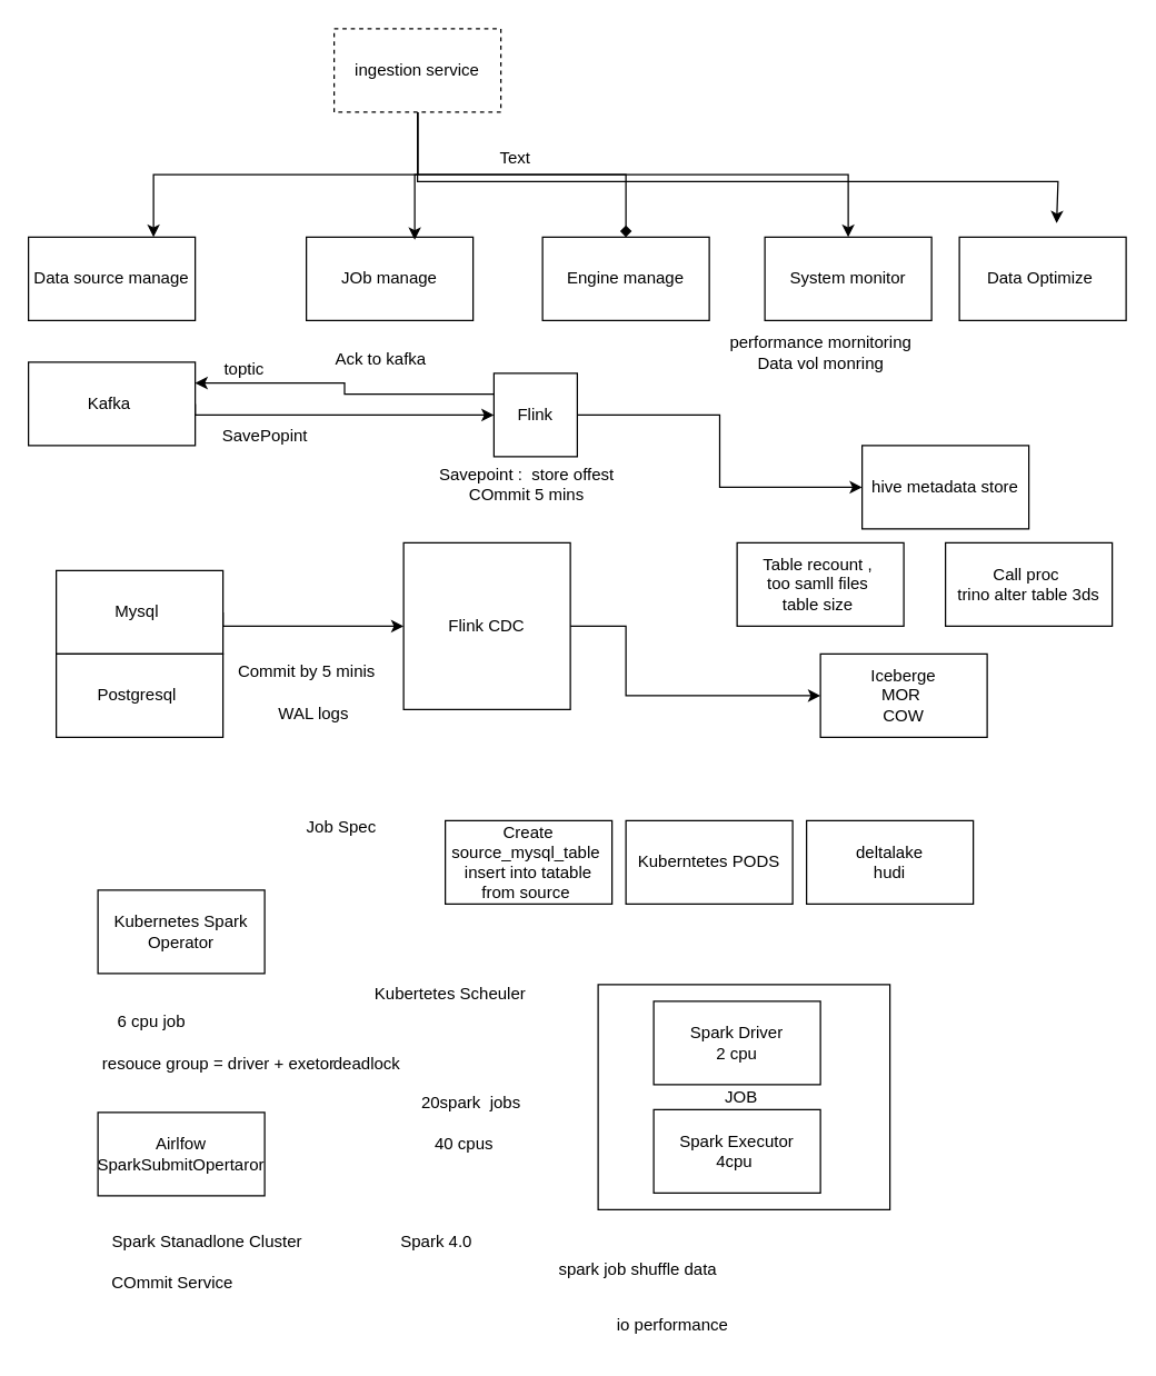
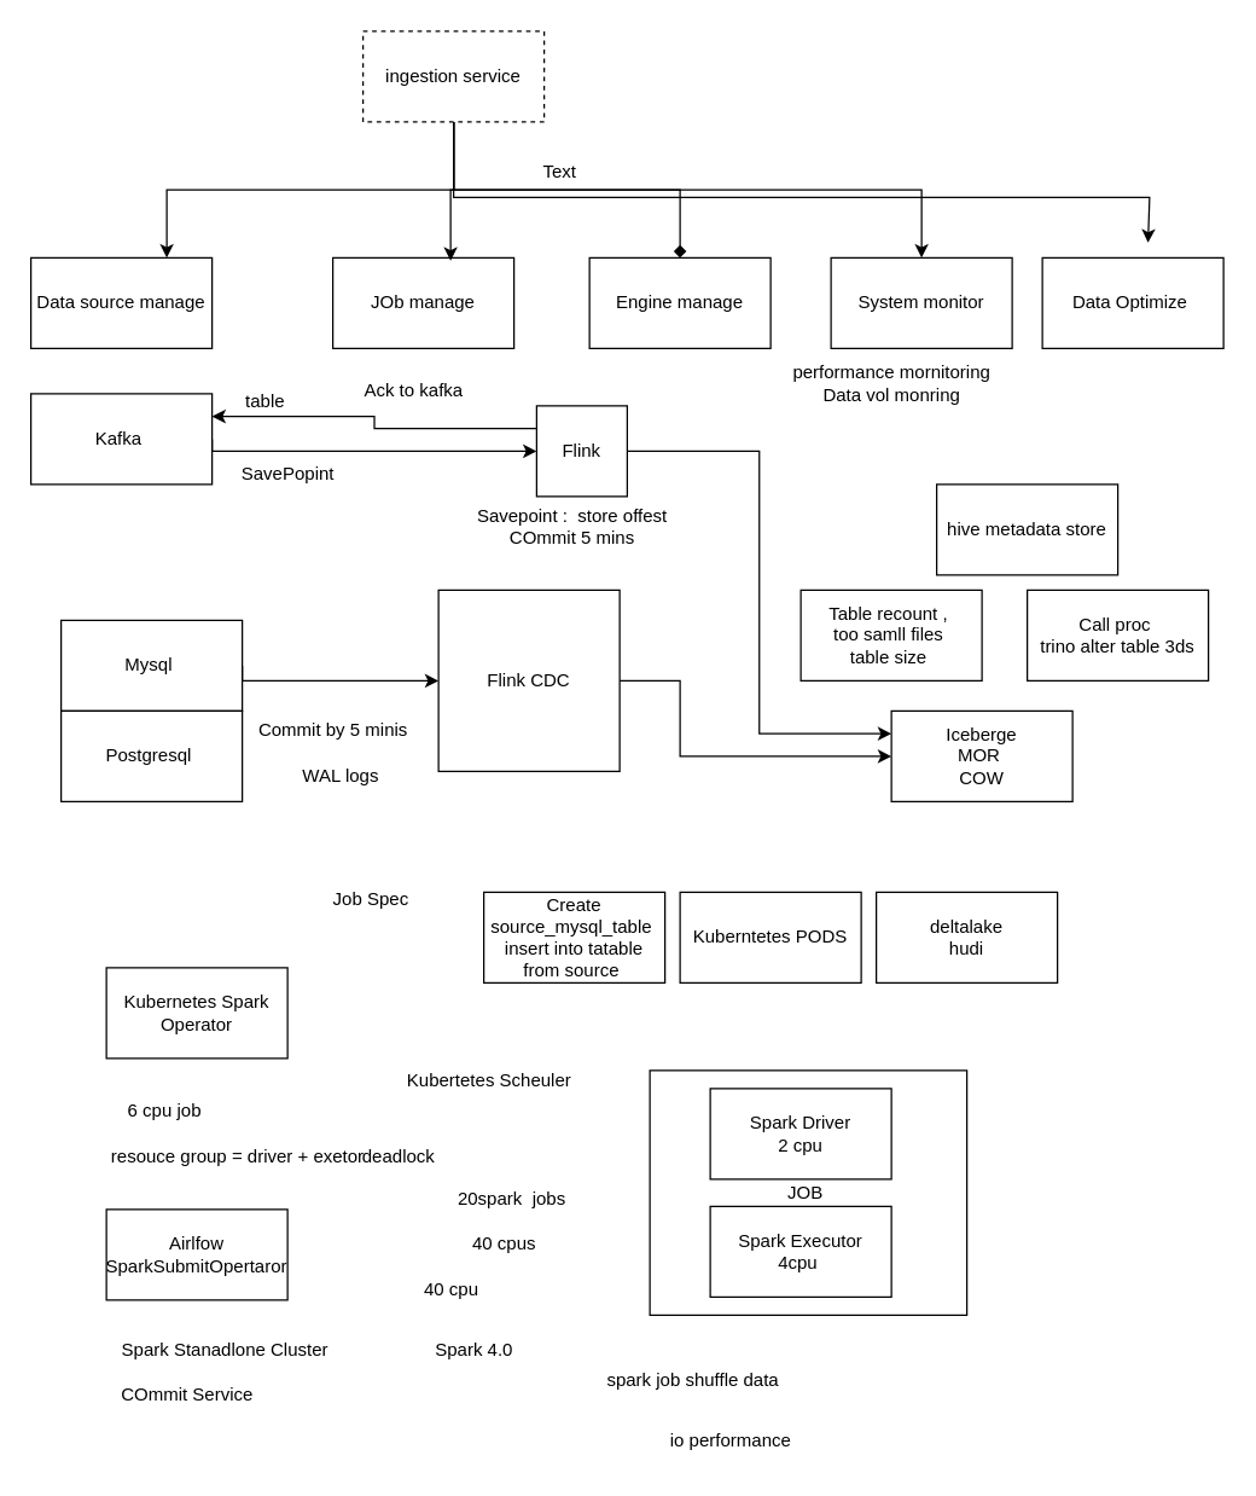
- <mxCell id="35" value="toptic" style="text;html=1;align=center;verticalAlign=middle;resizable=0;points=[];autosize=1;strokeColor=none;fillColor=none;" vertex="1" parent="1"><mxGeometry x="150" y="250" width="50" height="30" as="geometry" /></mxCell>
+ <mxCell id="35" value="table" style="text;html=1;align=center;verticalAlign=middle;resizable=0;points=[];autosize=1;strokeColor=none;fillColor=none;" vertex="1" parent="1"><mxGeometry x="150" y="250" width="50" height="30" as="geometry" /></mxCell>
- <mxCell id="13" style="edgeStyle=orthogonalEdgeStyle;rounded=0;orthogonalLoop=1;jettySize=auto;html=1;exitX=1;exitY=0.5;exitDx=0;exitDy=0;" edge="1" parent="1" source="15" target="29"><mxGeometry relative="1" as="geometry" /></mxCell>
+ <mxCell id="13" style="edgeStyle=orthogonalEdgeStyle;rounded=0;orthogonalLoop=1;jettySize=auto;html=1;exitX=1;exitY=0.5;exitDx=0;exitDy=0;entryX=0;entryY=0.25;entryDx=0;entryDy=0;" edge="1" parent="1" source="15" target="23"><mxGeometry relative="1" as="geometry" /></mxCell>
+ <mxCell id="46" value="40 cpu&amp;nbsp;" style="text;html=1;align=center;verticalAlign=middle;resizable=0;points=[];autosize=1;strokeColor=none;fillColor=none;" vertex="1" parent="1"><mxGeometry x="270" y="838" width="60" height="30" as="geometry" /></mxCell>
